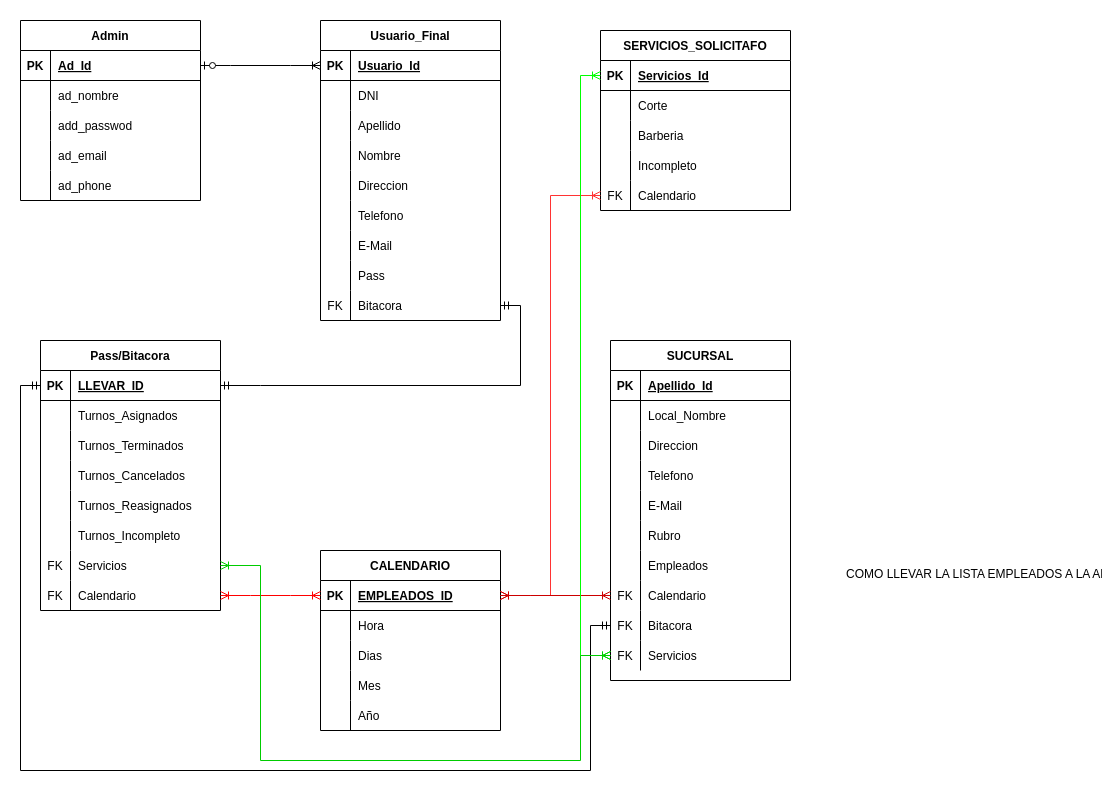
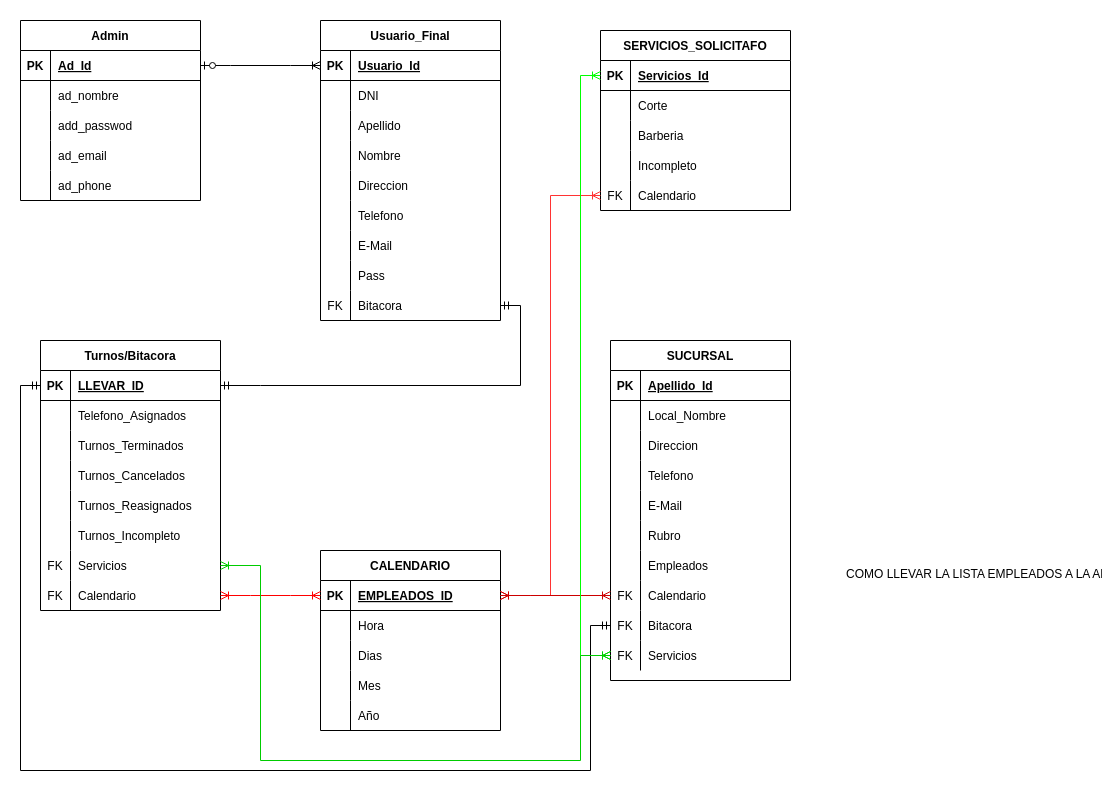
- <mxCell id="46" value="Pass/Bitacora" style="shape=table;startSize=30;container=1;collapsible=1;childLayout=tableLayout;fixedRows=1;rowLines=0;fontStyle=1;align=center;resizeLast=1;" vertex="1" parent="1"><mxGeometry x="40" y="340" width="180" height="270" as="geometry" /></mxCell>
+ <mxCell id="46" value="Turnos/Bitacora" style="shape=table;startSize=30;container=1;collapsible=1;childLayout=tableLayout;fixedRows=1;rowLines=0;fontStyle=1;align=center;resizeLast=1;" vertex="1" parent="1"><mxGeometry x="40" y="340" width="180" height="270" as="geometry" /></mxCell>
- <mxCell id="52" value="Turnos_Asignados" style="shape=partialRectangle;connectable=0;fillColor=none;top=0;left=0;bottom=0;right=0;align=left;spacingLeft=6;overflow=hidden;" vertex="1" parent="50"><mxGeometry x="30" width="150" height="30" as="geometry"><mxRectangle width="150" height="30" as="alternateBounds" /></mxGeometry></mxCell>
+ <mxCell id="52" value="Telefono_Asignados" style="shape=partialRectangle;connectable=0;fillColor=none;top=0;left=0;bottom=0;right=0;align=left;spacingLeft=6;overflow=hidden;" vertex="1" parent="50"><mxGeometry x="30" width="150" height="30" as="geometry"><mxRectangle width="150" height="30" as="alternateBounds" /></mxGeometry></mxCell>
